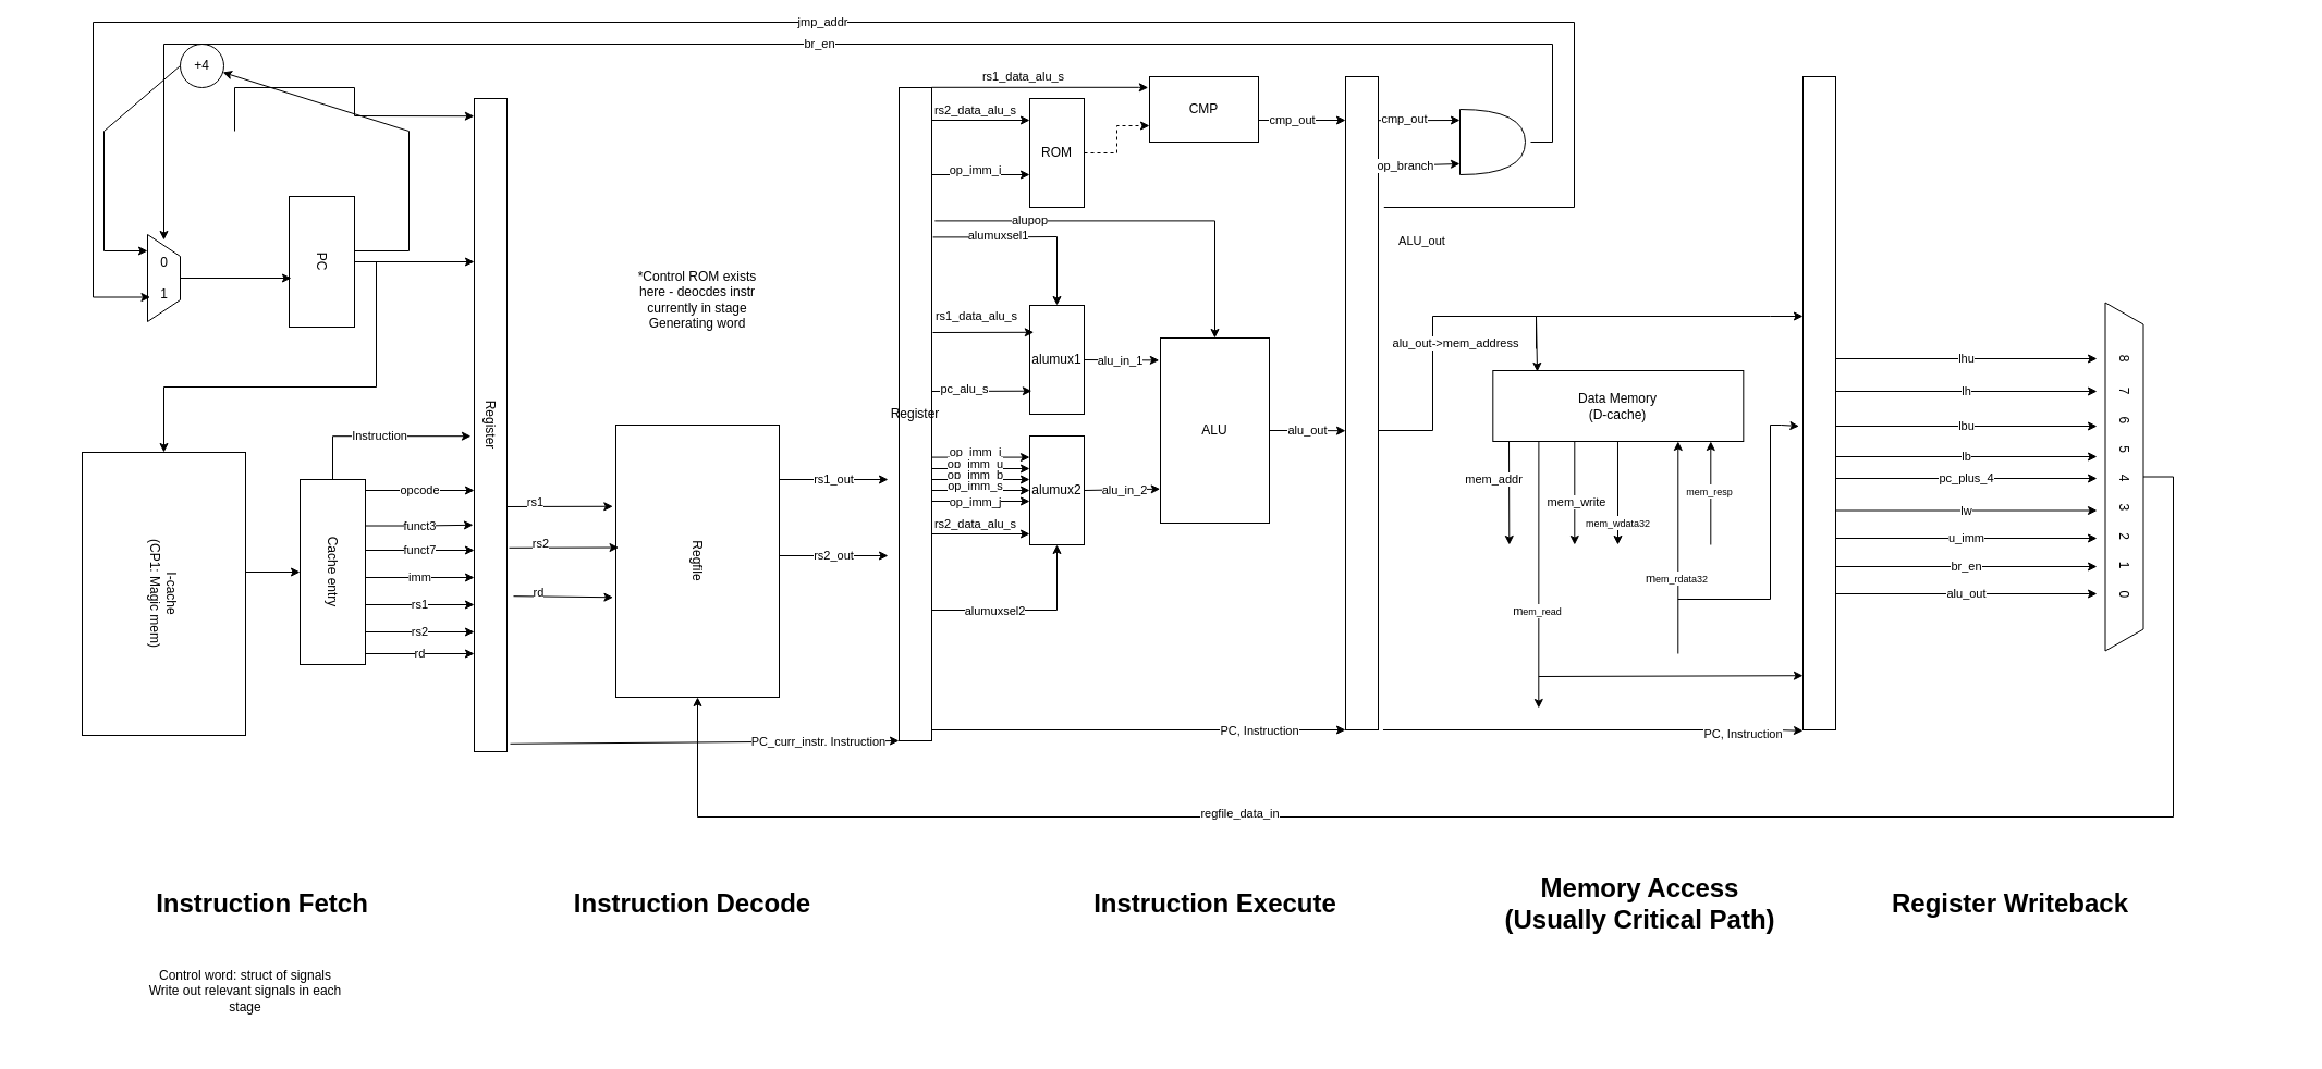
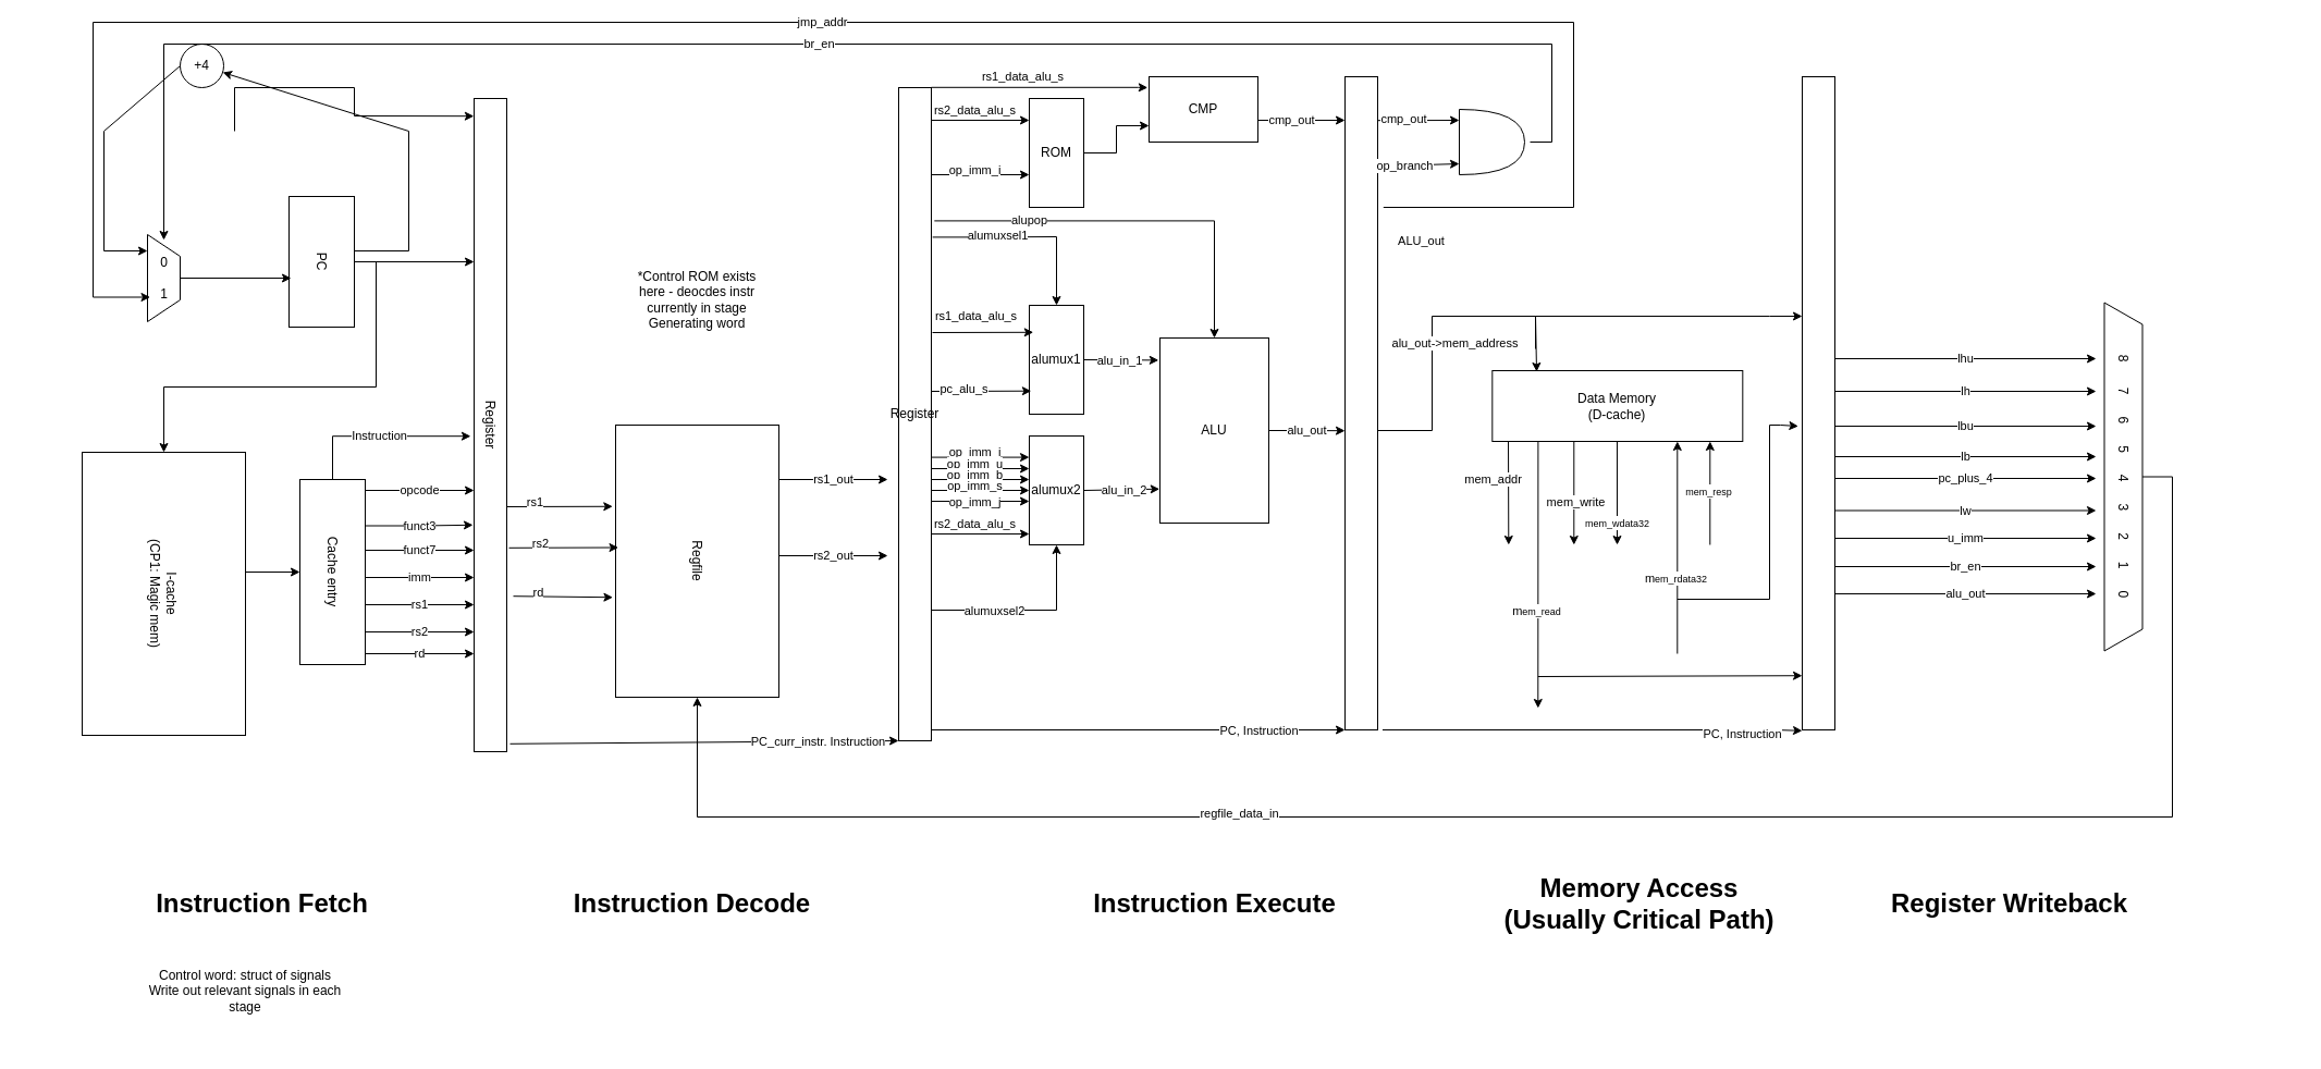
- <mxCell id="80" value="" style="endArrow=classic;html=1;rounded=0;entryX=0;entryY=0.75;entryDx=0;entryDy=0;exitX=1;exitY=0.5;exitDx=0;exitDy=0;edgeStyle=orthogonalEdgeStyle;dashed=1;" parent="1" source="75" target="74" edge="1"><mxGeometry width="50" height="50" relative="1" as="geometry"><mxPoint x="995" y="150" as="sourcePoint" /><mxPoint x="1045" y="100" as="targetPoint" /></mxGeometry></mxCell>
+ <mxCell id="80" value="" style="endArrow=classic;html=1;rounded=0;entryX=0;entryY=0.75;entryDx=0;entryDy=0;exitX=1;exitY=0.5;exitDx=0;exitDy=0;edgeStyle=orthogonalEdgeStyle;" parent="1" source="75" target="74" edge="1"><mxGeometry width="50" height="50" relative="1" as="geometry"><mxPoint x="995" y="150" as="sourcePoint" /><mxPoint x="1045" y="100" as="targetPoint" /></mxGeometry></mxCell>
